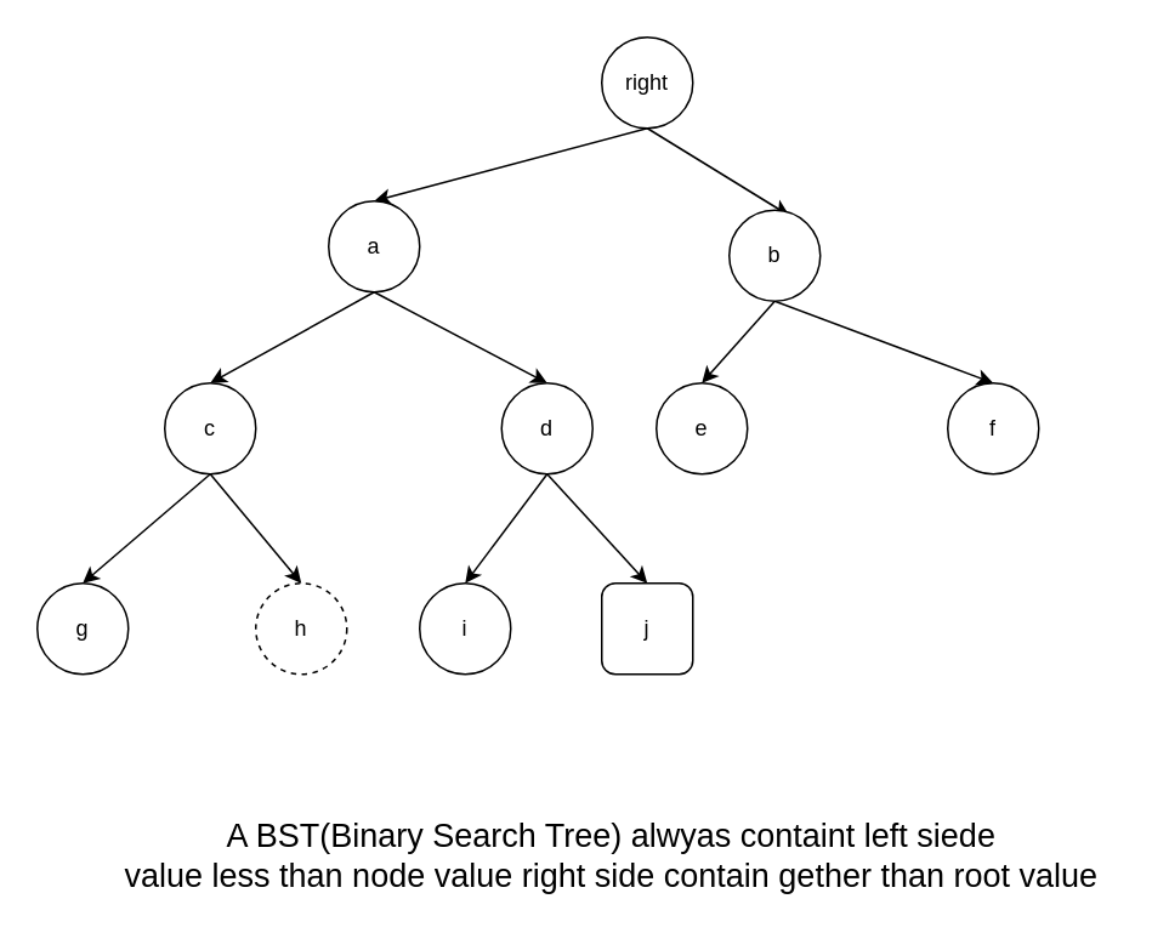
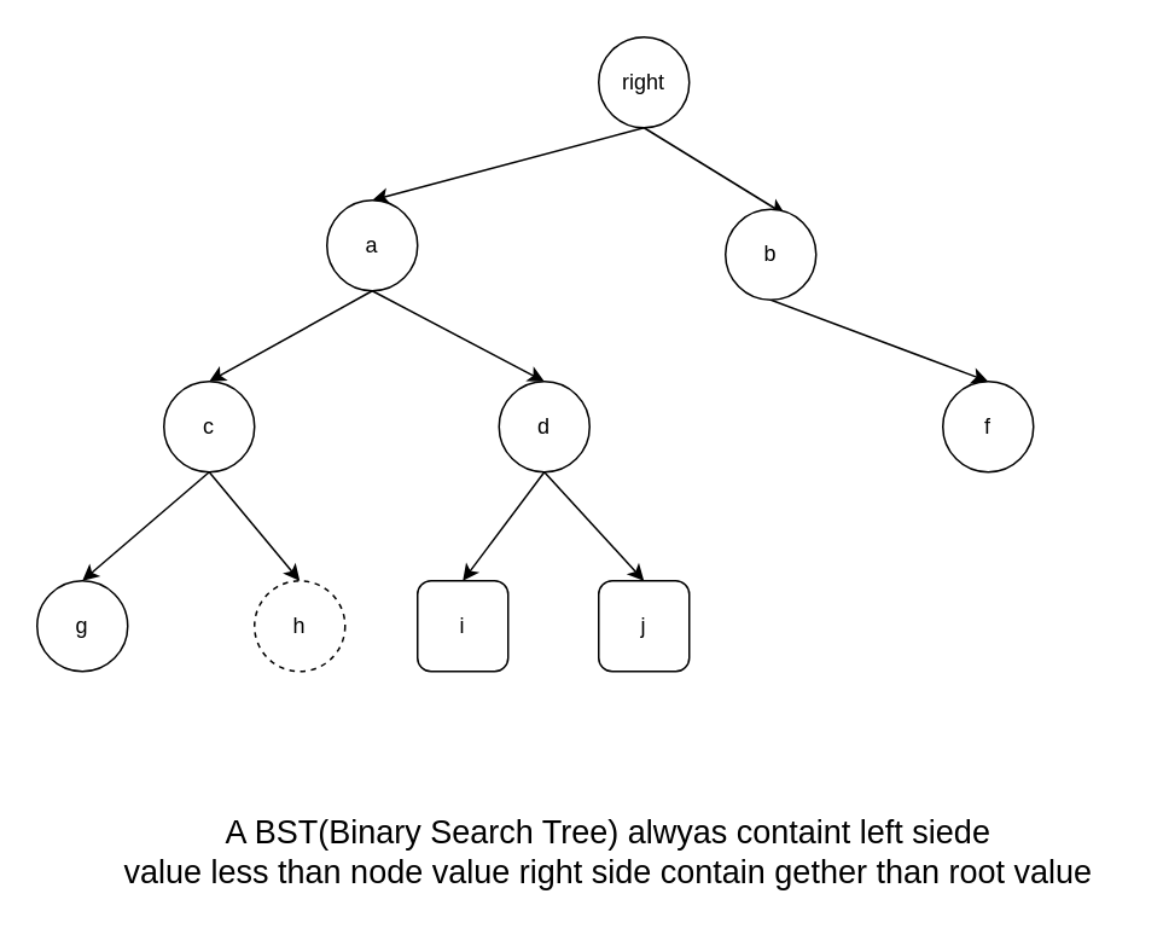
- <mxCell id="17" style="edgeStyle=none;html=1;exitX=0.5;exitY=1;exitDx=0;exitDy=0;entryX=0.5;entryY=0;entryDx=0;entryDy=0;" edge="1" parent="1" source="19" target="10"><mxGeometry relative="1" as="geometry" /></mxCell>
- <mxCell id="10" value="e" style="ellipse;whiteSpace=wrap;html=1;" vertex="1" parent="1"><mxGeometry x="360" y="210" width="50" height="50" as="geometry" /></mxCell>
- <mxCell id="7" value="i" style="ellipse;whiteSpace=wrap;html=1;" vertex="1" parent="1"><mxGeometry x="230" y="320" width="50" height="50" as="geometry" /></mxCell>
+ <mxCell id="7" value="i" style="whiteSpace=wrap;html=1;rounded=1;" vertex="1" parent="1"><mxGeometry x="230" y="320" width="50" height="50" as="geometry" /></mxCell>
